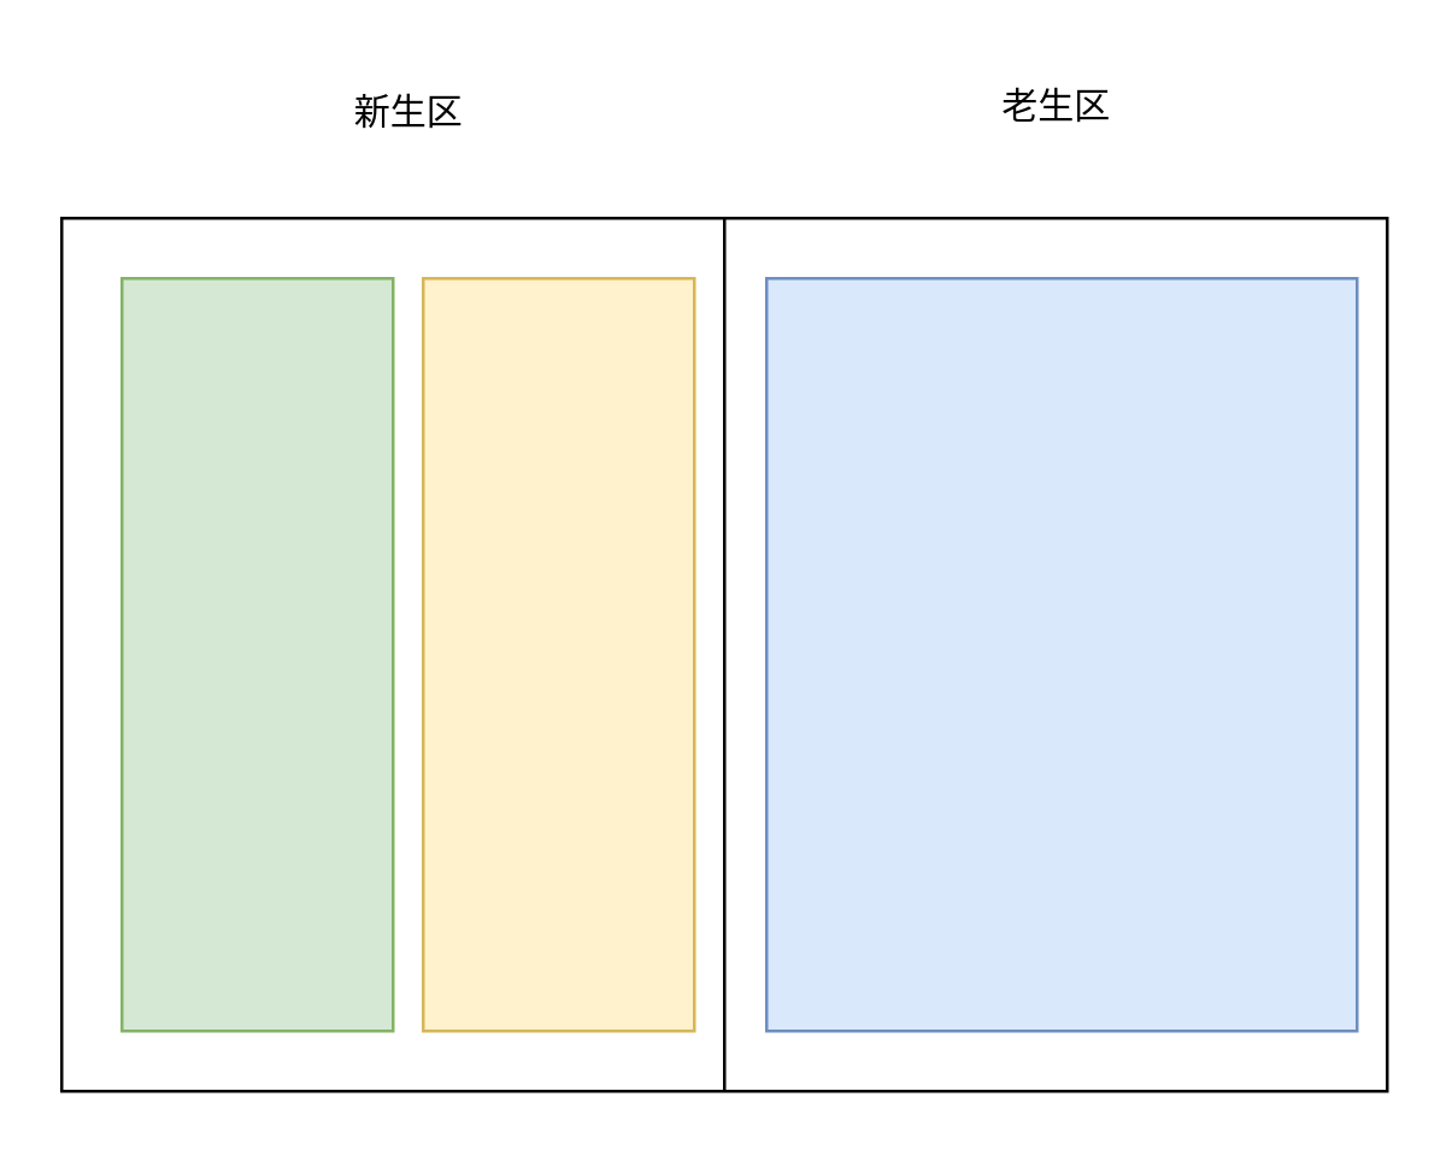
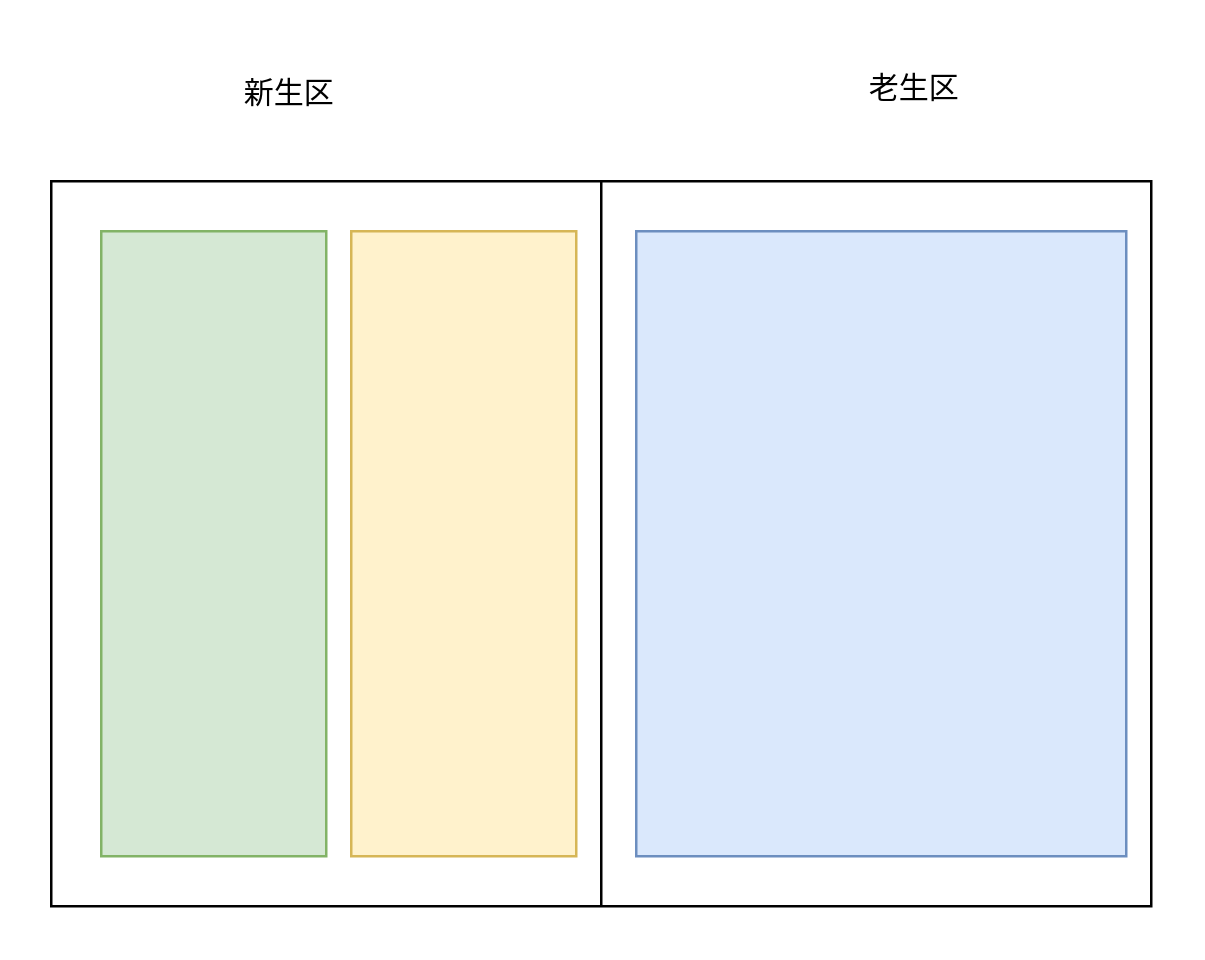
- <mxCell id="9" value="老生区" style="text;html=1;align=center;verticalAlign=middle;resizable=0;points=[];autosize=1;strokeColor=none;fillColor=none;" vertex="1" parent="1"><mxGeometry x="320" y="20" width="60" height="30" as="geometry" /></mxCell>
+ <mxCell id="9" value="老生区" style="text;html=1;align=center;verticalAlign=middle;resizable=0;points=[];autosize=1;strokeColor=none;fillColor=none;" vertex="1" parent="1"><mxGeometry x="335" y="20" width="60" height="30" as="geometry" /></mxCell>
- <mxCell id="8" value="新生区" style="text;html=1;align=center;verticalAlign=middle;resizable=0;points=[];autosize=1;strokeColor=none;fillColor=none;" vertex="1" parent="1"><mxGeometry x="105" y="22" width="60" height="30" as="geometry" /></mxCell>
+ <mxCell id="8" value="新生区" style="text;html=1;align=center;verticalAlign=middle;resizable=0;points=[];autosize=1;strokeColor=none;fillColor=none;" vertex="1" parent="1"><mxGeometry x="85" y="22" width="60" height="30" as="geometry" /></mxCell>
